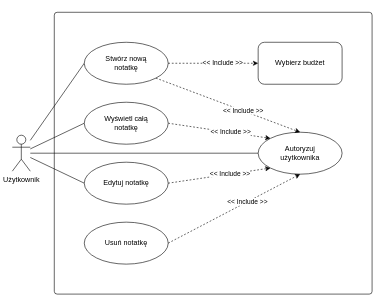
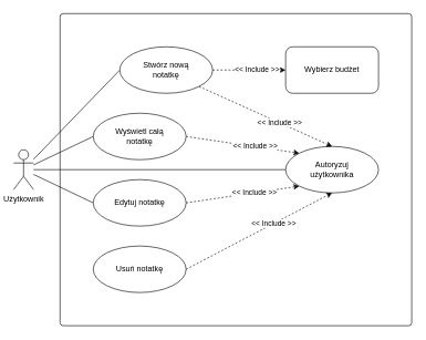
- <mxCell id="18" value="Stwórz nową&lt;br&gt;notatkę" style="ellipse;whiteSpace=wrap;html=1;" parent="1" vertex="1"><mxGeometry x="140" y="70" width="140" height="70" as="geometry" /></mxCell>
+ <mxCell id="18" value="Stwórz nową&lt;br&gt;notatkę" style="ellipse;whiteSpace=wrap;html=1;" parent="1" vertex="1"><mxGeometry x="180" y="70" width="140" height="70" as="geometry" /></mxCell>
